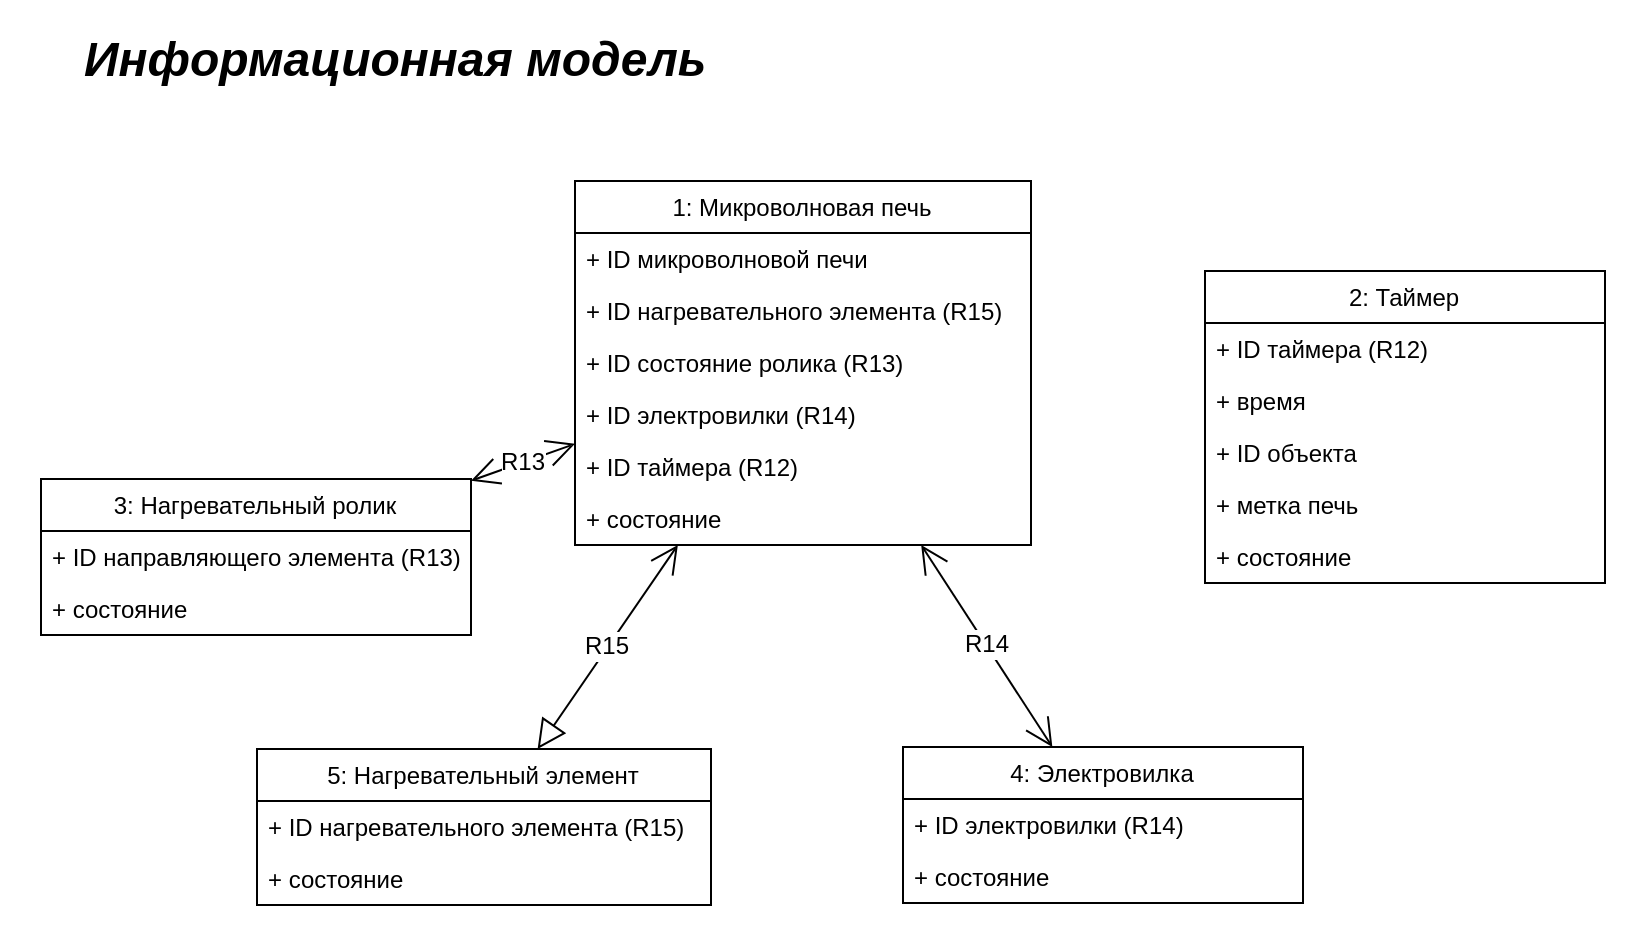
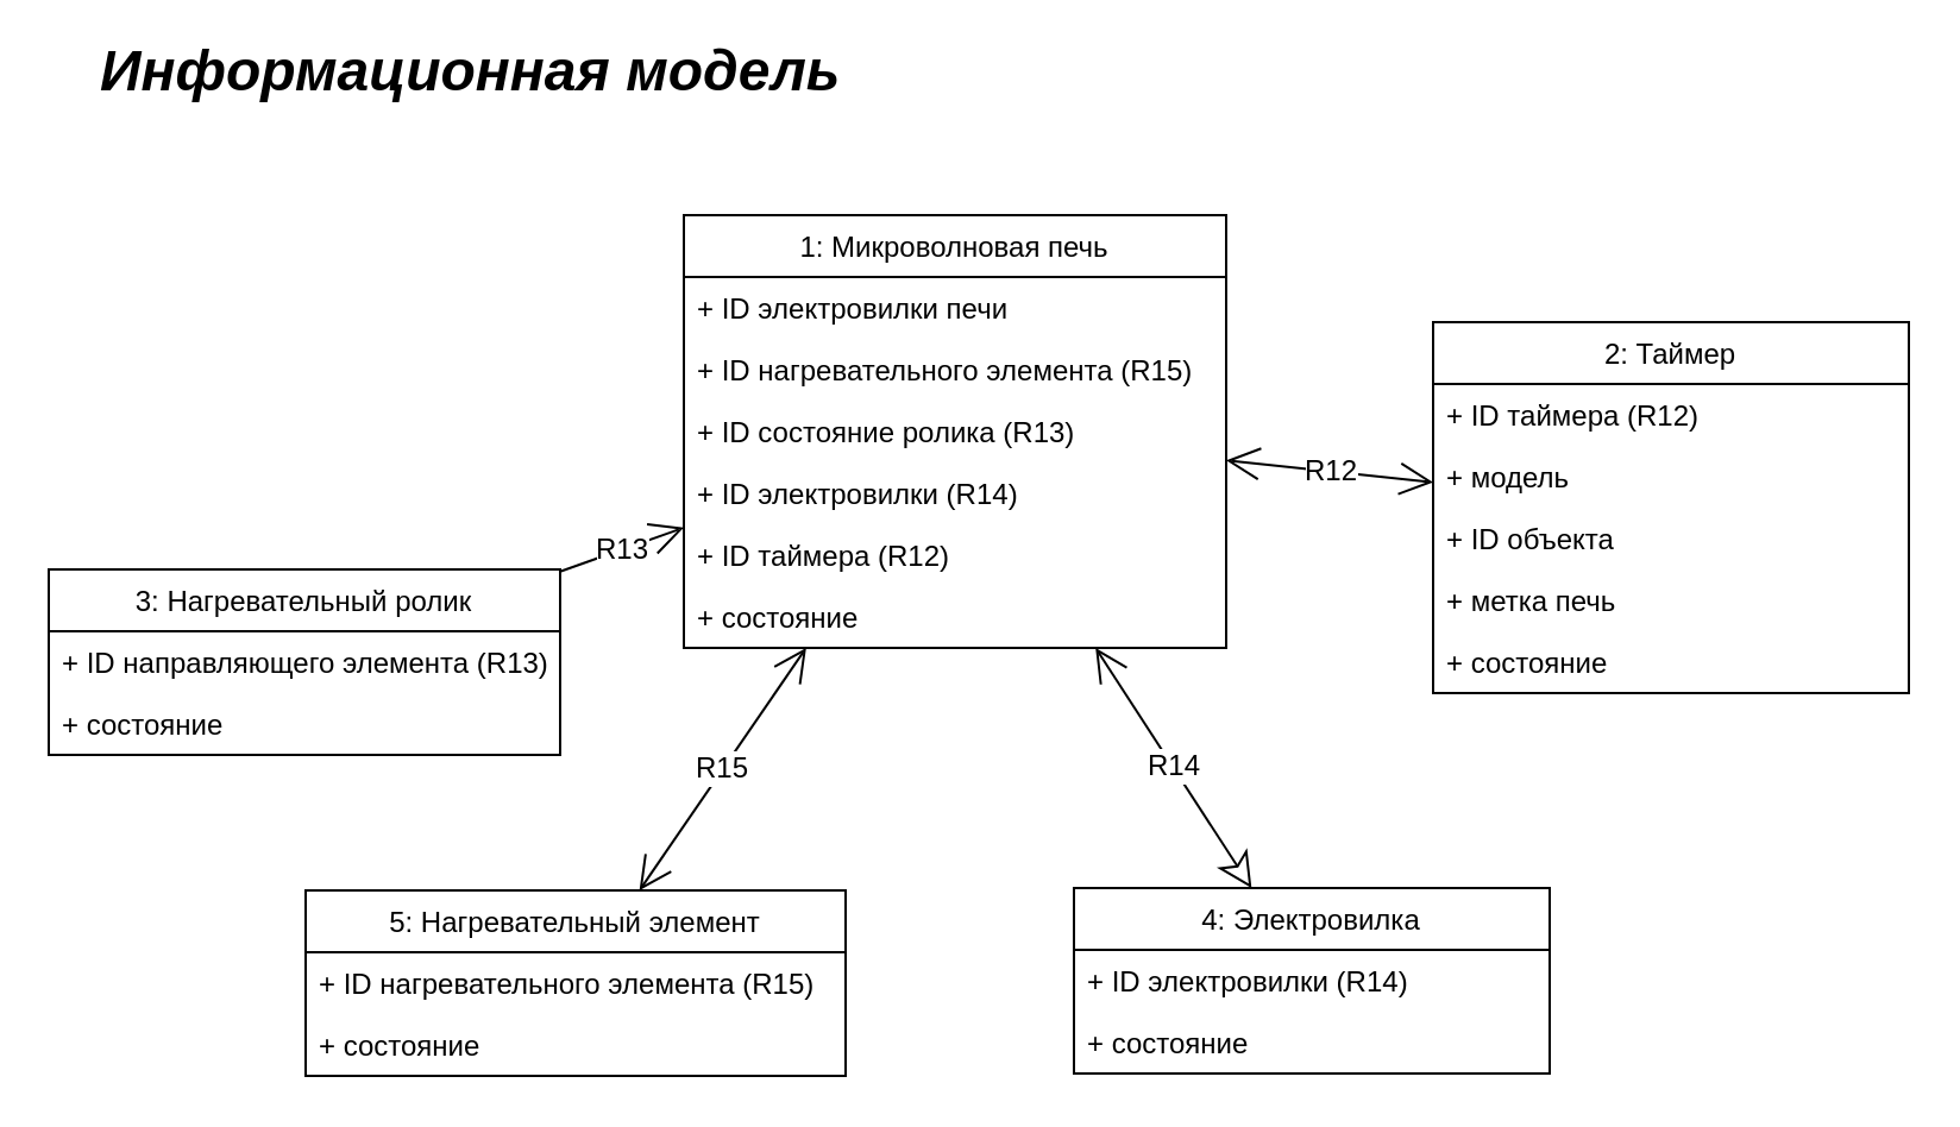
- <mxCell id="4" value="+ ID микроволновой печи" style="text;strokeColor=none;fillColor=none;align=left;verticalAlign=top;spacingLeft=4;spacingRight=4;overflow=hidden;rotatable=0;points=[[0,0.5],[1,0.5]];portConstraint=eastwest;labelBackgroundColor=#FFFFFF;" parent="3" vertex="1"><mxGeometry y="26" width="228" height="26" as="geometry" /></mxCell>
+ <mxCell id="4" value="+ ID электровилки печи" style="text;strokeColor=none;fillColor=none;align=left;verticalAlign=top;spacingLeft=4;spacingRight=4;overflow=hidden;rotatable=0;points=[[0,0.5],[1,0.5]];portConstraint=eastwest;labelBackgroundColor=#FFFFFF;" parent="3" vertex="1"><mxGeometry y="26" width="228" height="26" as="geometry" /></mxCell>
+ <mxCell id="22" value="R12" style="endArrow=open;endFill=0;endSize=12;fontSize=12;startArrow=open;startFill=0;targetPerimeterSpacing=0;sourcePerimeterSpacing=0;strokeWidth=1;startSize=12;html=1;labelBackgroundColor=#FFFFFF;" parent="1" source="3" target="16" edge="1"><mxGeometry width="160" relative="1" as="geometry"><mxPoint x="525" y="271.25" as="sourcePoint" /><mxPoint x="660" y="190" as="targetPoint" /></mxGeometry></mxCell>
- <mxCell id="18" value="+ время" style="text;strokeColor=none;fillColor=none;align=left;verticalAlign=top;spacingLeft=4;spacingRight=4;overflow=hidden;rotatable=0;points=[[0,0.5],[1,0.5]];portConstraint=eastwest;labelBackgroundColor=#FFFFFF;" parent="16" vertex="1"><mxGeometry y="52" width="200" height="26" as="geometry" /></mxCell>
+ <mxCell id="18" value="+ модель" style="text;strokeColor=none;fillColor=none;align=left;verticalAlign=top;spacingLeft=4;spacingRight=4;overflow=hidden;rotatable=0;points=[[0,0.5],[1,0.5]];portConstraint=eastwest;labelBackgroundColor=#FFFFFF;" parent="16" vertex="1"><mxGeometry y="52" width="200" height="26" as="geometry" /></mxCell>
- <mxCell id="24" value="R13" style="endArrow=open;endFill=0;endSize=12;fontSize=12;startArrow=open;startFill=0;targetPerimeterSpacing=0;sourcePerimeterSpacing=0;strokeWidth=1;startSize=12;html=1;labelBackgroundColor=#FFFFFF;" parent="1" source="3" target="13" edge="1"><mxGeometry width="160" relative="1" as="geometry"><mxPoint x="315" y="231.2" as="sourcePoint" /><mxPoint x="180" y="439" as="targetPoint" /></mxGeometry></mxCell>
+ <mxCell id="24" value="R13" style="endArrow=none;endFill=0;endSize=12;fontSize=12;startArrow=open;startFill=0;targetPerimeterSpacing=0;sourcePerimeterSpacing=0;strokeWidth=1;startSize=12;html=1;labelBackgroundColor=#FFFFFF;" parent="1" source="3" target="13" edge="1"><mxGeometry width="160" relative="1" as="geometry"><mxPoint x="315" y="231.2" as="sourcePoint" /><mxPoint x="180" y="439" as="targetPoint" /></mxGeometry></mxCell>
- <mxCell id="23" value="R15" style="endArrow=block;endFill=0;endSize=12;fontSize=12;startArrow=open;startFill=0;targetPerimeterSpacing=0;sourcePerimeterSpacing=0;strokeWidth=1;startSize=12;html=1;labelBackgroundColor=#FFFFFF;" parent="1" source="3" target="10" edge="1"><mxGeometry width="160" relative="1" as="geometry"><mxPoint x="315" y="299.66" as="sourcePoint" /><mxPoint x="660" y="455" as="targetPoint" /></mxGeometry></mxCell>
+ <mxCell id="23" value="R15" style="endArrow=open;endFill=0;endSize=12;fontSize=12;startArrow=open;startFill=0;targetPerimeterSpacing=0;sourcePerimeterSpacing=0;strokeWidth=1;startSize=12;html=1;labelBackgroundColor=#FFFFFF;" parent="1" source="3" target="10" edge="1"><mxGeometry width="160" relative="1" as="geometry"><mxPoint x="315" y="299.66" as="sourcePoint" /><mxPoint x="660" y="455" as="targetPoint" /></mxGeometry></mxCell>
- <mxCell id="28" value="R14" style="endArrow=open;endFill=0;endSize=12;fontSize=12;startArrow=open;startFill=0;targetPerimeterSpacing=0;sourcePerimeterSpacing=0;strokeWidth=1;startSize=12;html=1;labelBackgroundColor=#FFFFFF;" parent="1" source="3" target="25" edge="1"><mxGeometry width="160" relative="1" as="geometry"><mxPoint x="297" y="299.375" as="sourcePoint" /><mxPoint x="204.936" y="383" as="targetPoint" /></mxGeometry></mxCell>
+ <mxCell id="28" value="R14" style="endArrow=classic;endFill=0;endSize=12;fontSize=12;startArrow=open;startFill=0;targetPerimeterSpacing=0;sourcePerimeterSpacing=0;strokeWidth=1;startSize=12;html=1;labelBackgroundColor=#FFFFFF;" parent="1" source="3" target="25" edge="1"><mxGeometry width="160" relative="1" as="geometry"><mxPoint x="297" y="299.375" as="sourcePoint" /><mxPoint x="204.936" y="383" as="targetPoint" /></mxGeometry></mxCell>
